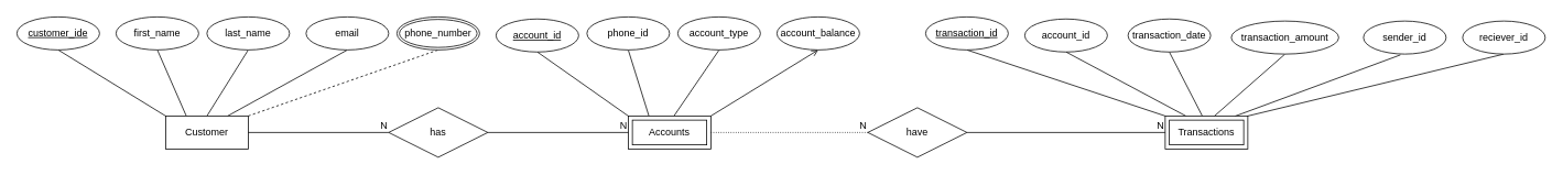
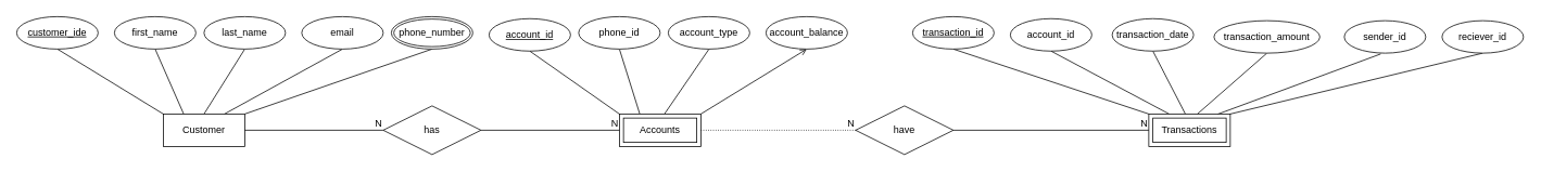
- <mxCell id="16" value="" style="endArrow=none;html=1;rounded=0;entryX=0.5;entryY=1;entryDx=0;entryDy=0;exitX=1;exitY=0;exitDx=0;exitDy=0;dashed=1;" edge="1" parent="1" source="28" target="17"><mxGeometry width="50" height="50" relative="1" as="geometry"><mxPoint x="290" y="140" as="sourcePoint" /><mxPoint x="515" y="85" as="targetPoint" /></mxGeometry></mxCell>
+ <mxCell id="16" value="" style="endArrow=none;html=1;rounded=0;entryX=0.5;entryY=1;entryDx=0;entryDy=0;exitX=1;exitY=0;exitDx=0;exitDy=0;" edge="1" parent="1" source="28" target="17"><mxGeometry width="50" height="50" relative="1" as="geometry"><mxPoint x="290" y="140" as="sourcePoint" /><mxPoint x="515" y="85" as="targetPoint" /></mxGeometry></mxCell>
